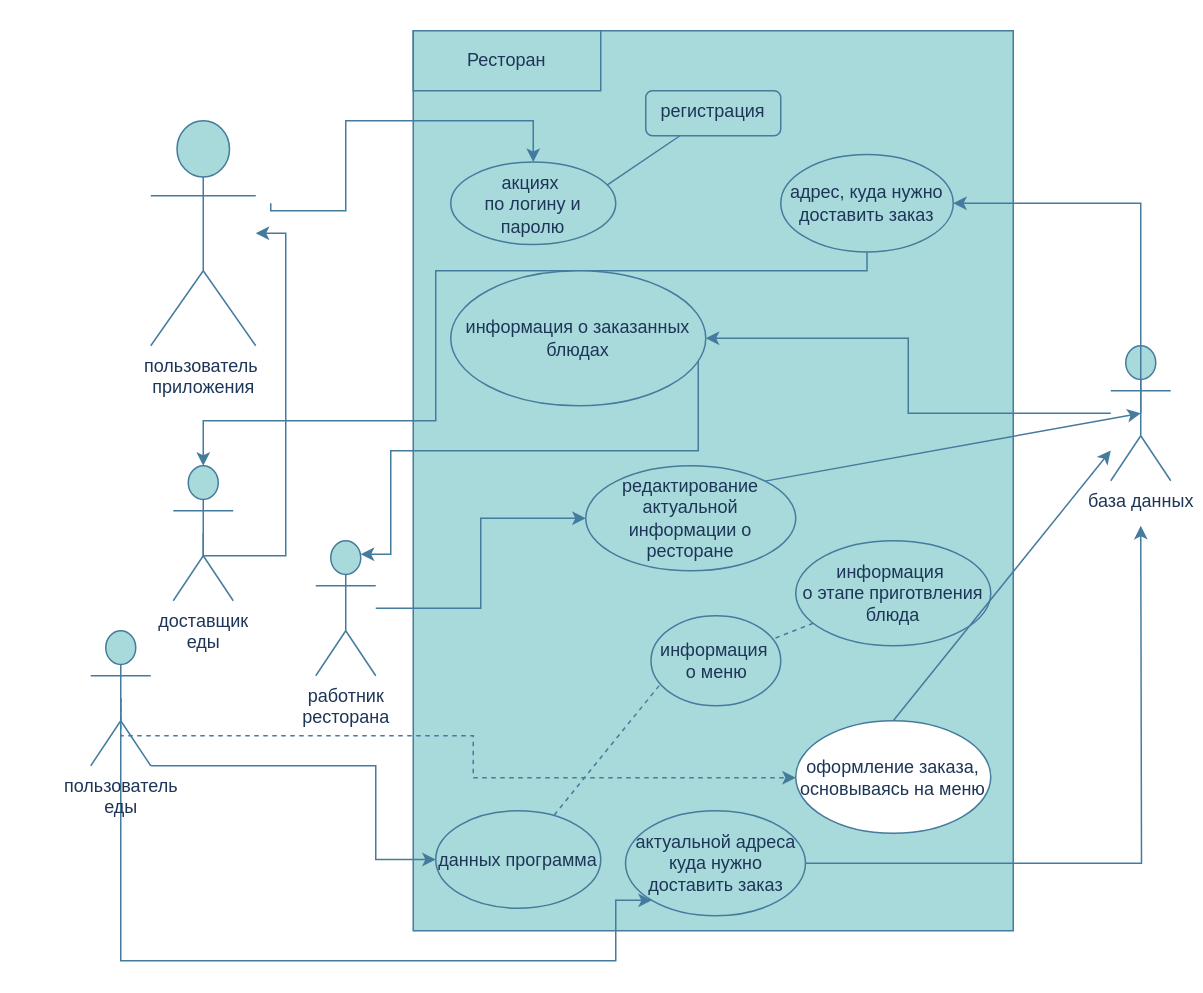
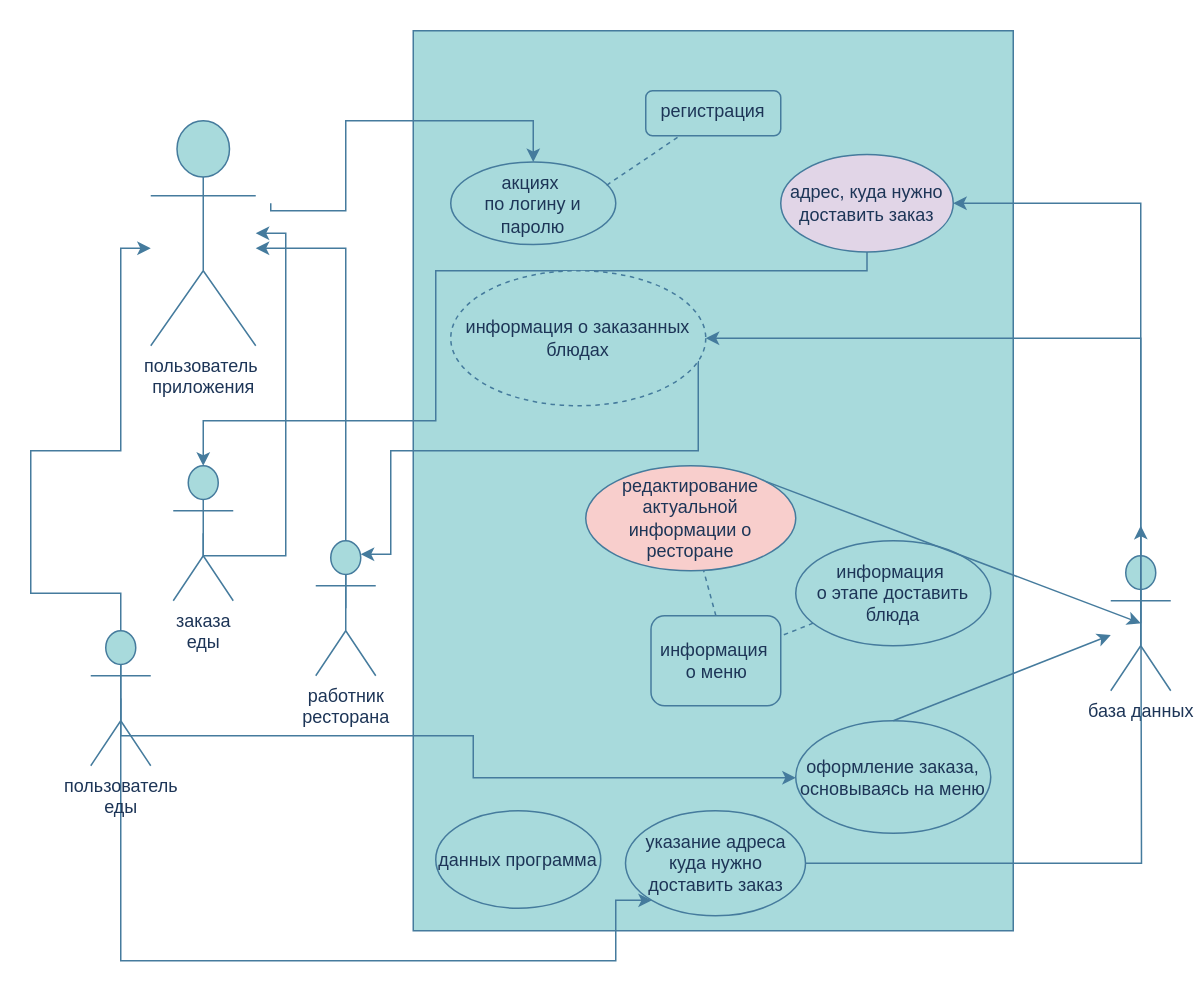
- <mxCell id="20" value="Ресторан" style="rounded=0;whiteSpace=wrap;html=1;shadow=0;labelBackgroundColor=none;labelBorderColor=none;fillColor=#A8DADC;strokeColor=#457B9D;fontColor=#1D3557;" parent="1" vertex="1"><mxGeometry x="275" y="20" width="125" height="40" as="geometry" /></mxCell>
- <mxCell id="27" value="" style="endArrow=none;dashed=0;html=1;rounded=0;exitX=0.945;exitY=0.282;exitDx=0;exitDy=0;exitPerimeter=0;labelBackgroundColor=none;strokeColor=#457B9D;fontColor=default;" parent="1" source="11" target="12" edge="1"><mxGeometry width="50" height="50" relative="1" as="geometry"><mxPoint x="400" y="380" as="sourcePoint" /><mxPoint x="450" y="330" as="targetPoint" /></mxGeometry></mxCell>
+ <mxCell id="27" value="" style="endArrow=none;dashed=1;html=1;rounded=0;exitX=0.945;exitY=0.282;exitDx=0;exitDy=0;exitPerimeter=0;labelBackgroundColor=none;strokeColor=#457B9D;fontColor=default;" parent="1" source="11" target="12" edge="1"><mxGeometry width="50" height="50" relative="1" as="geometry"><mxPoint x="400" y="380" as="sourcePoint" /><mxPoint x="450" y="330" as="targetPoint" /></mxGeometry></mxCell>
- <mxCell id="30" value="адрес, куда нужно доставить заказ" style="ellipse;whiteSpace=wrap;html=1;shadow=0;labelBackgroundColor=none;labelBorderColor=none;fillColor=#A8DADC;strokeColor=#457B9D;fontColor=#1D3557;" parent="1" vertex="1"><mxGeometry x="520" y="102.5" width="115" height="65" as="geometry" /></mxCell>
+ <mxCell id="30" value="адрес, куда нужно доставить заказ" style="ellipse;whiteSpace=wrap;html=1;shadow=0;labelBackgroundColor=none;labelBorderColor=none;fillColor=#e1d5e7;strokeColor=#457B9D;fontColor=#1D3557;" parent="1" vertex="1"><mxGeometry x="520" y="102.5" width="115" height="65" as="geometry" /></mxCell>
- <mxCell id="36" value="информация о заказанных блюдах" style="ellipse;whiteSpace=wrap;html=1;shadow=0;labelBackgroundColor=none;labelBorderColor=none;fillColor=#A8DADC;strokeColor=#457B9D;fontColor=#1D3557;" parent="1" vertex="1"><mxGeometry x="300" y="180" width="170" height="90" as="geometry" /></mxCell>
+ <mxCell id="36" value="информация о заказанных блюдах" style="ellipse;whiteSpace=wrap;html=1;shadow=0;labelBackgroundColor=none;labelBorderColor=none;fillColor=#A8DADC;strokeColor=#457B9D;fontColor=#1D3557;dashed=1;" parent="1" vertex="1"><mxGeometry x="300" y="180" width="170" height="90" as="geometry" /></mxCell>
+ <mxCell id="5" style="edgeStyle=orthogonalEdgeStyle;rounded=0;orthogonalLoop=1;jettySize=auto;html=1;exitX=0.5;exitY=0.5;exitDx=0;exitDy=0;exitPerimeter=0;startArrow=none;startFill=0;endArrow=classic;endFill=1;labelBackgroundColor=none;strokeColor=#457B9D;fontColor=default;" parent="1" source="7" target="4" edge="1"><mxGeometry relative="1" as="geometry"><Array as="points"><mxPoint x="230" y="165" /></Array></mxGeometry></mxCell>
- <mxCell id="10" value="база данных" style="shape=umlActor;verticalLabelPosition=bottom;verticalAlign=top;html=1;outlineConnect=0;shadow=0;labelBackgroundColor=none;fillColor=#A8DADC;strokeColor=#457B9D;fontColor=#1D3557;" parent="1" vertex="1"><mxGeometry x="740" y="230" width="40" height="90" as="geometry" /></mxCell>
+ <mxCell id="10" value="база данных" style="shape=umlActor;verticalLabelPosition=bottom;verticalAlign=top;html=1;outlineConnect=0;shadow=0;labelBackgroundColor=none;fillColor=#A8DADC;strokeColor=#457B9D;fontColor=#1D3557;" parent="1" vertex="1"><mxGeometry x="740" y="370" width="40" height="90" as="geometry" /></mxCell>
+ <mxCell id="13" style="edgeStyle=orthogonalEdgeStyle;rounded=0;orthogonalLoop=1;jettySize=auto;html=1;exitX=0.5;exitY=0.5;exitDx=0;exitDy=0;exitPerimeter=0;startArrow=none;startFill=0;endArrow=classic;endFill=1;labelBackgroundColor=none;strokeColor=#457B9D;fontColor=default;" parent="1" source="17" target="4" edge="1"><mxGeometry relative="1" as="geometry"><mxPoint x="30" y="210" as="targetPoint" /><Array as="points"><mxPoint x="20" y="395" /><mxPoint x="20" y="300" /><mxPoint x="80" y="300" /><mxPoint x="80" y="165" /></Array></mxGeometry></mxCell>
- <mxCell id="19" value="редактирование актуальной информации о ресторане" style="ellipse;whiteSpace=wrap;html=1;verticalAlign=top;labelBackgroundColor=none;fillColor=#A8DADC;strokeColor=#457B9D;fontColor=#1D3557;" parent="1" vertex="1"><mxGeometry x="390" y="310" width="140" height="70" as="geometry" /></mxCell>
+ <mxCell id="19" value="редактирование актуальной информации о ресторане" style="ellipse;whiteSpace=wrap;html=1;verticalAlign=top;labelBackgroundColor=none;fillColor=#f8cecc;strokeColor=#457B9D;fontColor=#1D3557;" parent="1" vertex="1"><mxGeometry x="390" y="310" width="140" height="70" as="geometry" /></mxCell>
- <mxCell id="6" value="" style="edgeStyle=orthogonalEdgeStyle;rounded=0;orthogonalLoop=1;jettySize=auto;html=1;startArrow=none;startFill=0;endArrow=classic;endFill=1;labelBackgroundColor=none;strokeColor=#457B9D;fontColor=default;" parent="1" source="7" target="19" edge="1"><mxGeometry relative="1" as="geometry" /></mxCell>
- <mxCell id="23" value="информация&amp;nbsp;&lt;br&gt;о этапе приготвления блюда" style="ellipse;whiteSpace=wrap;html=1;shadow=0;labelBackgroundColor=none;labelBorderColor=none;fillColor=#A8DADC;strokeColor=#457B9D;fontColor=#1D3557;" parent="1" vertex="1"><mxGeometry x="530" y="360" width="130" height="70" as="geometry" /></mxCell>
+ <mxCell id="23" value="информация&amp;nbsp;&lt;br&gt;о этапе доставить блюда" style="ellipse;whiteSpace=wrap;html=1;shadow=0;labelBackgroundColor=none;labelBorderColor=none;fillColor=#A8DADC;strokeColor=#457B9D;fontColor=#1D3557;" parent="1" vertex="1"><mxGeometry x="530" y="360" width="130" height="70" as="geometry" /></mxCell>
- <mxCell id="9" value="доставщик&lt;br&gt;еды" style="shape=umlActor;verticalLabelPosition=bottom;verticalAlign=top;html=1;outlineConnect=0;labelBackgroundColor=none;fillColor=#A8DADC;strokeColor=#457B9D;fontColor=#1D3557;" parent="1" vertex="1"><mxGeometry x="115" y="310" width="40" height="90" as="geometry" /></mxCell>
+ <mxCell id="9" value="заказа&lt;br&gt;еды" style="shape=umlActor;verticalLabelPosition=bottom;verticalAlign=top;html=1;outlineConnect=0;labelBackgroundColor=none;fillColor=#A8DADC;strokeColor=#457B9D;fontColor=#1D3557;" parent="1" vertex="1"><mxGeometry x="115" y="310" width="40" height="90" as="geometry" /></mxCell>
- <mxCell id="22" value="информация&amp;nbsp;&lt;br&gt;о меню" style="ellipse;whiteSpace=wrap;html=1;shadow=0;labelBackgroundColor=none;labelBorderColor=none;fillColor=#A8DADC;strokeColor=#457B9D;fontColor=#1D3557;" parent="1" vertex="1"><mxGeometry x="433.5" y="410" width="86.5" height="60" as="geometry" /></mxCell>
+ <mxCell id="22" value="информация&amp;nbsp;&lt;br&gt;о меню" style="whiteSpace=wrap;html=1;shadow=0;labelBackgroundColor=none;labelBorderColor=none;fillColor=#A8DADC;strokeColor=#457B9D;fontColor=#1D3557;rounded=1;" parent="1" vertex="1"><mxGeometry x="433.5" y="410" width="86.5" height="60" as="geometry" /></mxCell>
- <mxCell id="16" style="edgeStyle=orthogonalEdgeStyle;rounded=0;orthogonalLoop=1;jettySize=auto;html=1;startArrow=none;startFill=0;endArrow=classic;endFill=1;exitX=0.5;exitY=0.5;exitDx=0;exitDy=0;exitPerimeter=0;labelBackgroundColor=none;strokeColor=#457B9D;fontColor=default;dashed=1;" parent="1" source="17" target="31" edge="1"><mxGeometry relative="1" as="geometry"><Array as="points"><mxPoint x="80" y="490" /><mxPoint x="315" y="490" /><mxPoint x="315" y="518" /></Array></mxGeometry></mxCell>
+ <mxCell id="16" style="edgeStyle=orthogonalEdgeStyle;rounded=0;orthogonalLoop=1;jettySize=auto;html=1;startArrow=none;startFill=0;endArrow=classic;endFill=1;exitX=0.5;exitY=0.5;exitDx=0;exitDy=0;exitPerimeter=0;labelBackgroundColor=none;strokeColor=#457B9D;fontColor=default;" parent="1" source="17" target="31" edge="1"><mxGeometry relative="1" as="geometry"><Array as="points"><mxPoint x="80" y="490" /><mxPoint x="315" y="490" /><mxPoint x="315" y="518" /></Array></mxGeometry></mxCell>
- <mxCell id="21" value="" style="endArrow=none;dashed=1;html=1;rounded=0;exitX=0.5;exitY=0;exitDx=0;exitDy=0;labelBackgroundColor=none;strokeColor=#457B9D;fontColor=default;" parent="1" source="22" target="18" edge="1"><mxGeometry width="50" height="50" relative="1" as="geometry"><mxPoint x="380" y="400" as="sourcePoint" /><mxPoint x="400" y="370" as="targetPoint" /></mxGeometry></mxCell>
+ <mxCell id="21" value="" style="endArrow=none;dashed=1;html=1;rounded=0;exitX=0.5;exitY=0;exitDx=0;exitDy=0;labelBackgroundColor=none;strokeColor=#457B9D;fontColor=default;" parent="1" source="22" target="19" edge="1"><mxGeometry width="50" height="50" relative="1" as="geometry"><mxPoint x="380" y="400" as="sourcePoint" /><mxPoint x="400" y="370" as="targetPoint" /></mxGeometry></mxCell>
- <mxCell id="14" style="edgeStyle=orthogonalEdgeStyle;rounded=0;orthogonalLoop=1;jettySize=auto;html=1;entryX=0;entryY=0.5;entryDx=0;entryDy=0;startArrow=none;startFill=0;endArrow=classic;endFill=1;labelBackgroundColor=none;strokeColor=#457B9D;fontColor=default;" parent="1" source="17" target="18" edge="1"><mxGeometry relative="1" as="geometry"><Array as="points"><mxPoint x="250" y="510" /><mxPoint x="250" y="573" /></Array></mxGeometry></mxCell>
- <mxCell id="31" value="оформление заказа,&lt;br&gt;основываясь на меню" style="ellipse;whiteSpace=wrap;html=1;shadow=0;labelBackgroundColor=none;labelBorderColor=none;fillColor=#ffffff;strokeColor=#457B9D;fontColor=#1D3557;" parent="1" vertex="1"><mxGeometry x="530" y="480" width="130" height="75" as="geometry" /></mxCell>
+ <mxCell id="31" value="оформление заказа,&lt;br&gt;основываясь на меню" style="ellipse;whiteSpace=wrap;html=1;shadow=0;labelBackgroundColor=none;labelBorderColor=none;fillColor=#A8DADC;strokeColor=#457B9D;fontColor=#1D3557;" parent="1" vertex="1"><mxGeometry x="530" y="480" width="130" height="75" as="geometry" /></mxCell>
- <mxCell id="26" value="актуальной адреса&lt;br&gt;куда нужно доставить заказ" style="ellipse;whiteSpace=wrap;html=1;shadow=0;labelBackgroundColor=none;labelBorderColor=none;fillColor=#A8DADC;strokeColor=#457B9D;fontColor=#1D3557;" parent="1" vertex="1"><mxGeometry x="416.5" y="540" width="120" height="70" as="geometry" /></mxCell>
+ <mxCell id="26" value="указание адреса&lt;br&gt;куда нужно доставить заказ" style="ellipse;whiteSpace=wrap;html=1;shadow=0;labelBackgroundColor=none;labelBorderColor=none;fillColor=#A8DADC;strokeColor=#457B9D;fontColor=#1D3557;" parent="1" vertex="1"><mxGeometry x="416.5" y="540" width="120" height="70" as="geometry" /></mxCell>
